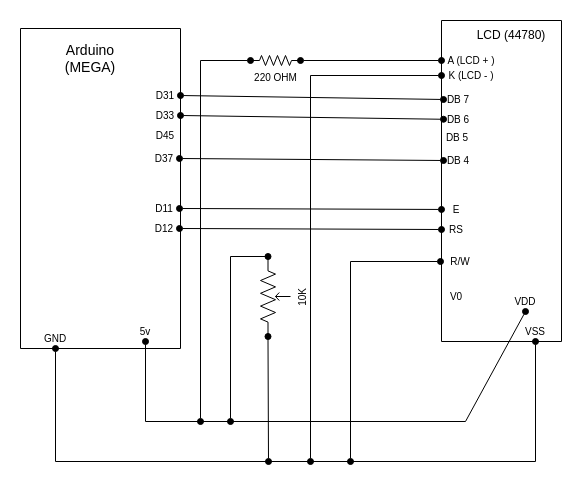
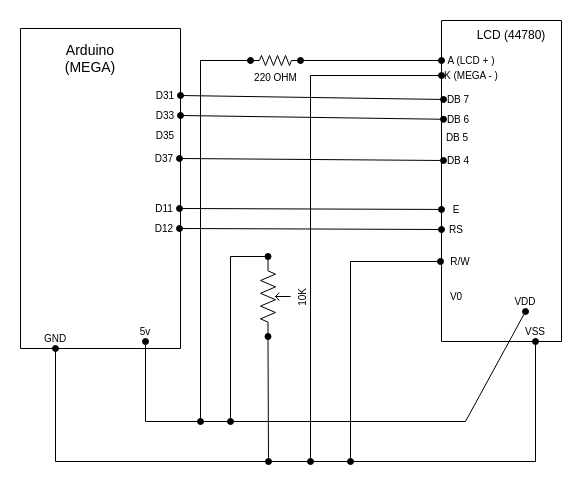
- <mxCell id="22" value="&lt;font style=&quot;font-size: 10px&quot;&gt;K (LCD - )&lt;/font&gt;" style="text;html=1;strokeColor=none;fillColor=none;align=center;verticalAlign=middle;whiteSpace=wrap;rounded=0;" parent="12" vertex="1"><mxGeometry y="40" width="60" height="30" as="geometry" /></mxCell>
+ <mxCell id="22" value="&lt;font style=&quot;font-size: 10px&quot;&gt;K (MEGA - )&lt;/font&gt;" style="text;html=1;strokeColor=none;fillColor=none;align=center;verticalAlign=middle;whiteSpace=wrap;rounded=0;" parent="12" vertex="1"><mxGeometry y="40" width="60" height="30" as="geometry" /></mxCell>
- <mxCell id="4" value="&lt;font style=&quot;font-size: 10px&quot;&gt;D45&lt;/font&gt;" style="text;html=1;strokeColor=none;fillColor=none;align=center;verticalAlign=middle;whiteSpace=wrap;rounded=0;" parent="2" vertex="1"><mxGeometry x="130" y="97" width="30" height="20" as="geometry" /></mxCell>
+ <mxCell id="4" value="&lt;font style=&quot;font-size: 10px&quot;&gt;D35&lt;/font&gt;" style="text;html=1;strokeColor=none;fillColor=none;align=center;verticalAlign=middle;whiteSpace=wrap;rounded=0;" parent="2" vertex="1"><mxGeometry x="130" y="97" width="30" height="20" as="geometry" /></mxCell>
